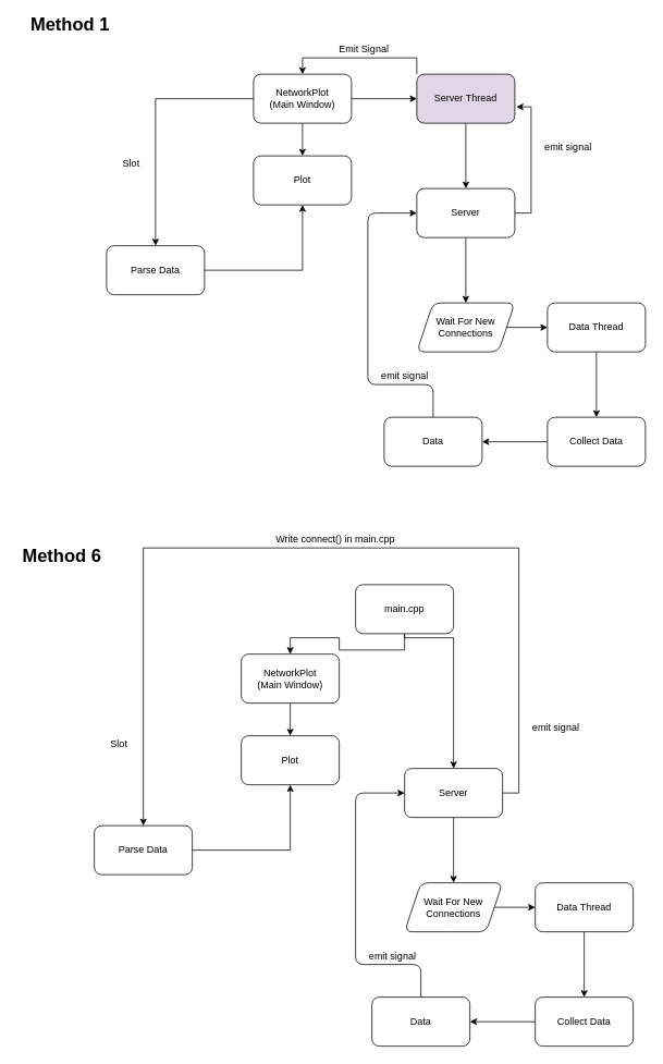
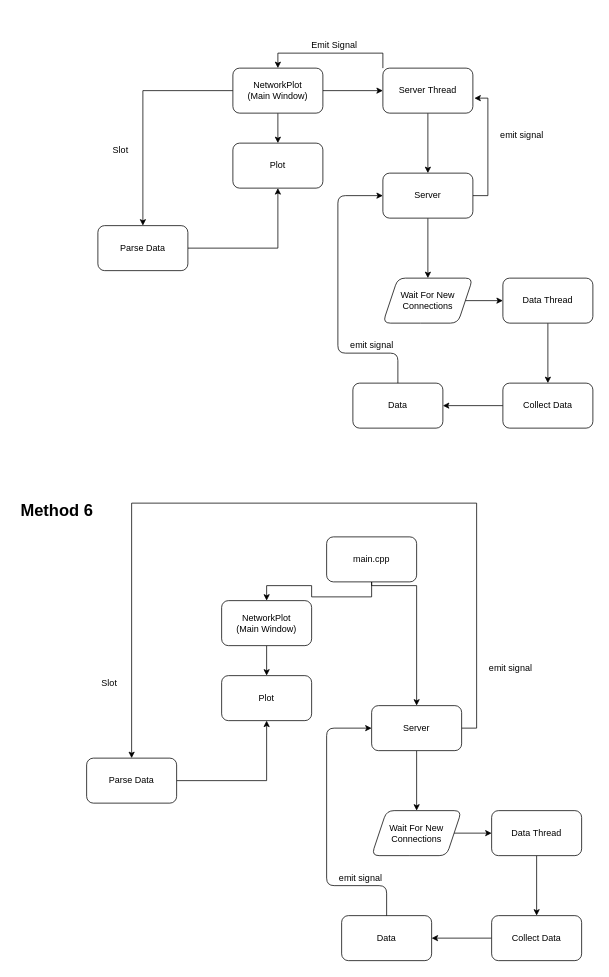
- <mxCell id="27" value="&lt;font style=&quot;font-size: 22px&quot;&gt;&lt;b&gt;Method 1&lt;br&gt;&lt;/b&gt;&lt;/font&gt;" style="text;html=1;align=center;verticalAlign=middle;resizable=0;points=[];autosize=1;strokeColor=none;" vertex="1" parent="1"><mxGeometry x="30" y="20" width="110" height="20" as="geometry" /></mxCell>
- <mxCell id="8" value="Server Thread" style="whiteSpace=wrap;html=1;rounded=1;fillColor=#e1d5e7;" parent="1" vertex="1"><mxGeometry x="510" y="90" width="120" height="60" as="geometry" /></mxCell>
+ <mxCell id="8" value="Server Thread" style="whiteSpace=wrap;html=1;rounded=1;" parent="1" vertex="1"><mxGeometry x="510" y="90" width="120" height="60" as="geometry" /></mxCell>
- <mxCell id="51" value="Write connect() in main.cpp" style="text;html=1;align=center;verticalAlign=middle;resizable=0;points=[];autosize=1;strokeColor=none;" vertex="1" parent="1"><mxGeometry x="330" y="650" width="160" height="20" as="geometry" /></mxCell>
